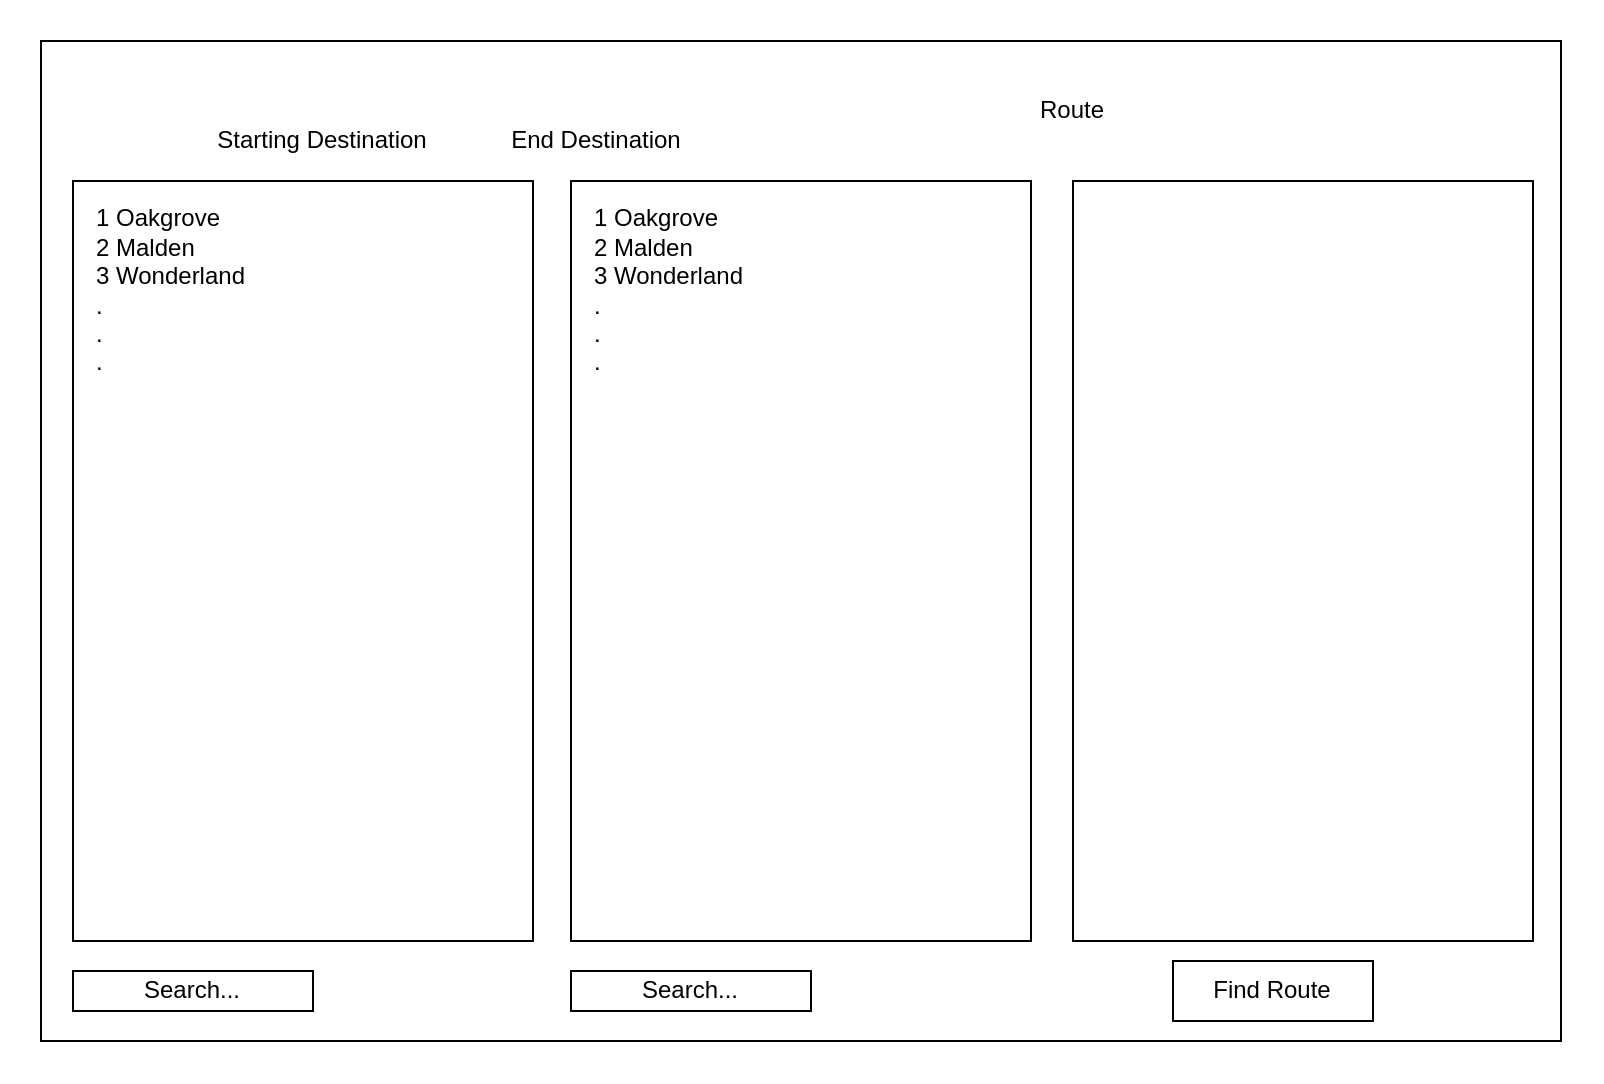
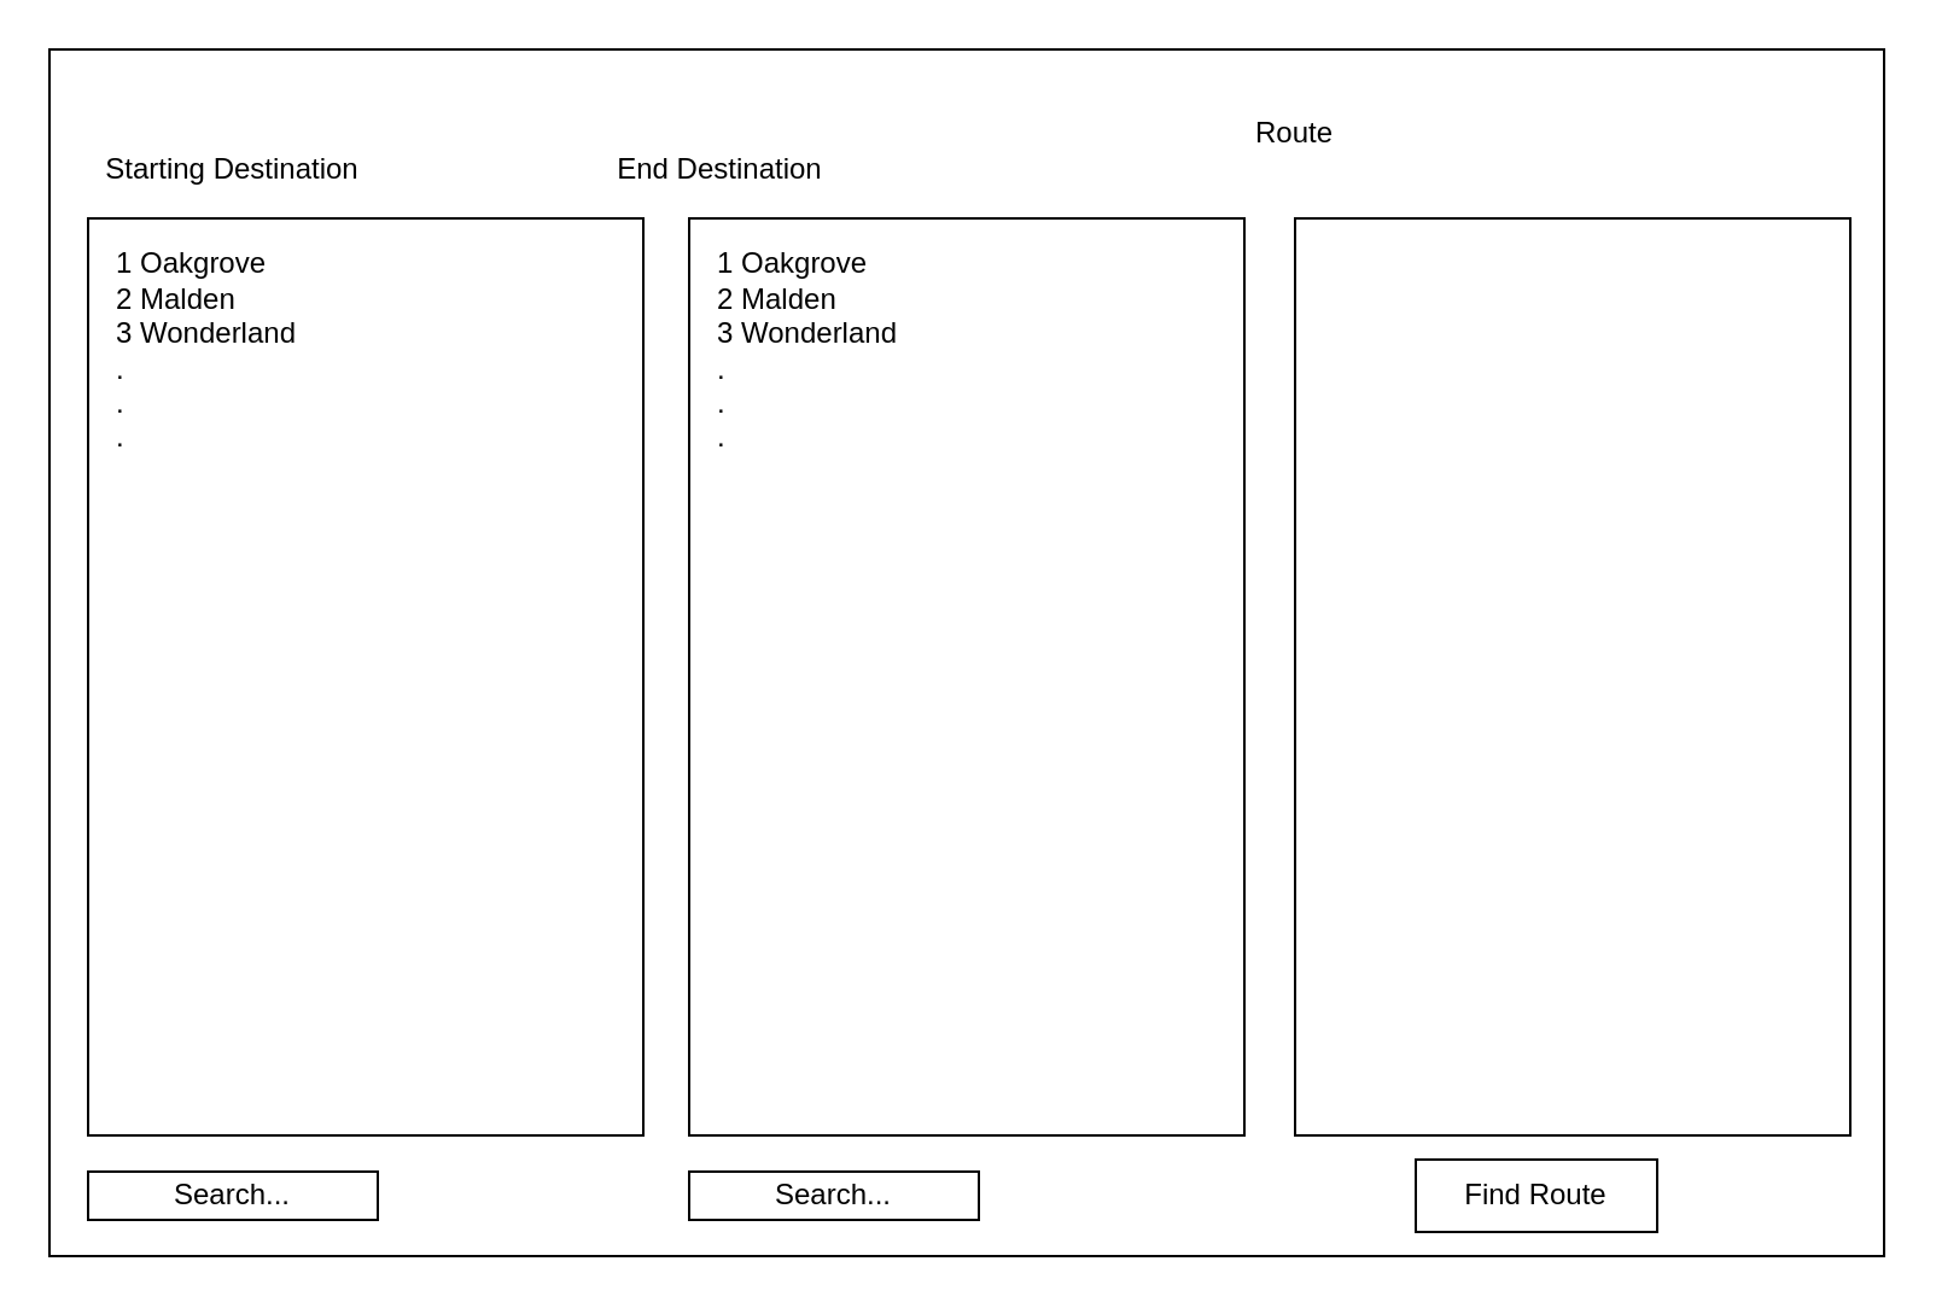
- <mxCell id="6" value="Starting Destination" style="text;html=1;strokeColor=none;fillColor=none;align=center;verticalAlign=middle;whiteSpace=wrap;rounded=0;" vertex="1" parent="1"><mxGeometry x="101" y="60" width="120" height="20" as="geometry" /></mxCell>
+ <mxCell id="6" value="Starting Destination" style="text;html=1;strokeColor=none;fillColor=none;align=center;verticalAlign=middle;whiteSpace=wrap;rounded=0;" vertex="1" parent="1"><mxGeometry x="36" y="60" width="120" height="20" as="geometry" /></mxCell>
